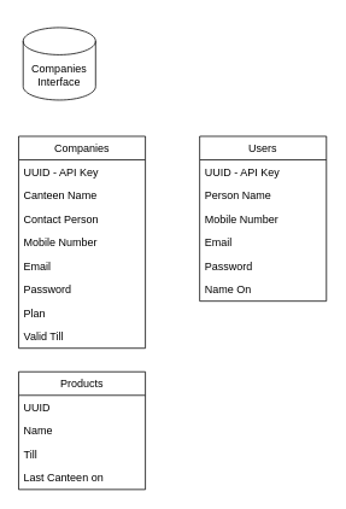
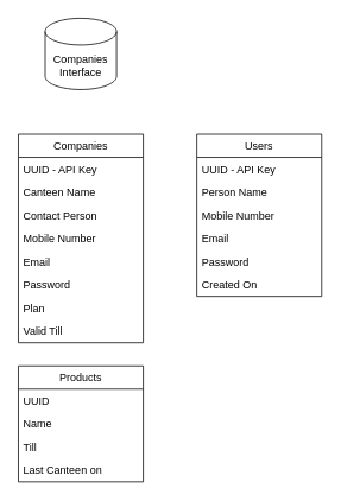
- <mxCell id="2" value="Companies&lt;br&gt;Interface" style="shape=cylinder3;whiteSpace=wrap;html=1;boundedLbl=1;backgroundOutline=1;size=15;" vertex="1" parent="1"><mxGeometry x="25" y="30" width="80" height="80" as="geometry" /></mxCell>
+ <mxCell id="2" value="Companies&lt;br&gt;Interface" style="shape=cylinder3;whiteSpace=wrap;html=1;boundedLbl=1;backgroundOutline=1;size=15;" vertex="1" parent="1"><mxGeometry x="50" y="20" width="80" height="80" as="geometry" /></mxCell>
- <mxCell id="18" value="Name On" style="text;strokeColor=none;fillColor=none;align=left;verticalAlign=top;spacingLeft=4;spacingRight=4;overflow=hidden;rotatable=0;points=[[0,0.5],[1,0.5]];portConstraint=eastwest;" vertex="1" parent="12"><mxGeometry y="156" width="140" height="26" as="geometry" /></mxCell>
+ <mxCell id="18" value="Created On" style="text;strokeColor=none;fillColor=none;align=left;verticalAlign=top;spacingLeft=4;spacingRight=4;overflow=hidden;rotatable=0;points=[[0,0.5],[1,0.5]];portConstraint=eastwest;" vertex="1" parent="12"><mxGeometry y="156" width="140" height="26" as="geometry" /></mxCell>
